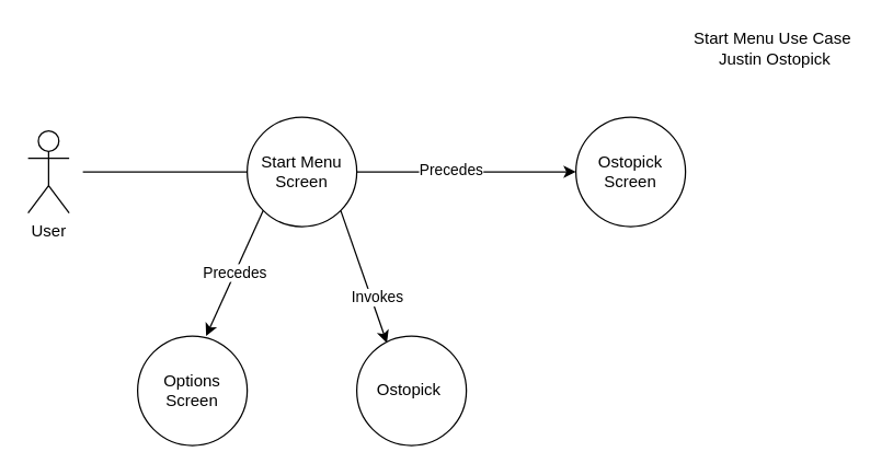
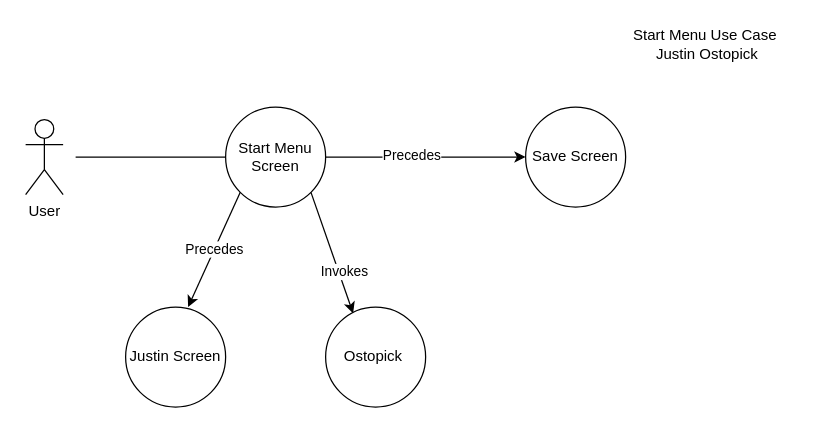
- <mxCell id="4" value="Ostopick Screen" style="ellipse;whiteSpace=wrap;html=1;aspect=fixed;" vertex="1" parent="1"><mxGeometry x="420" y="85" width="80" height="80" as="geometry" /></mxCell>
+ <mxCell id="4" value="Save Screen" style="ellipse;whiteSpace=wrap;html=1;aspect=fixed;" vertex="1" parent="1"><mxGeometry x="420" y="85" width="80" height="80" as="geometry" /></mxCell>
- <mxCell id="5" value="Options Screen" style="ellipse;whiteSpace=wrap;html=1;aspect=fixed;" vertex="1" parent="1"><mxGeometry x="100" y="245" width="80" height="80" as="geometry" /></mxCell>
+ <mxCell id="5" value="Justin Screen" style="ellipse;whiteSpace=wrap;html=1;aspect=fixed;" vertex="1" parent="1"><mxGeometry x="100" y="245" width="80" height="80" as="geometry" /></mxCell>
